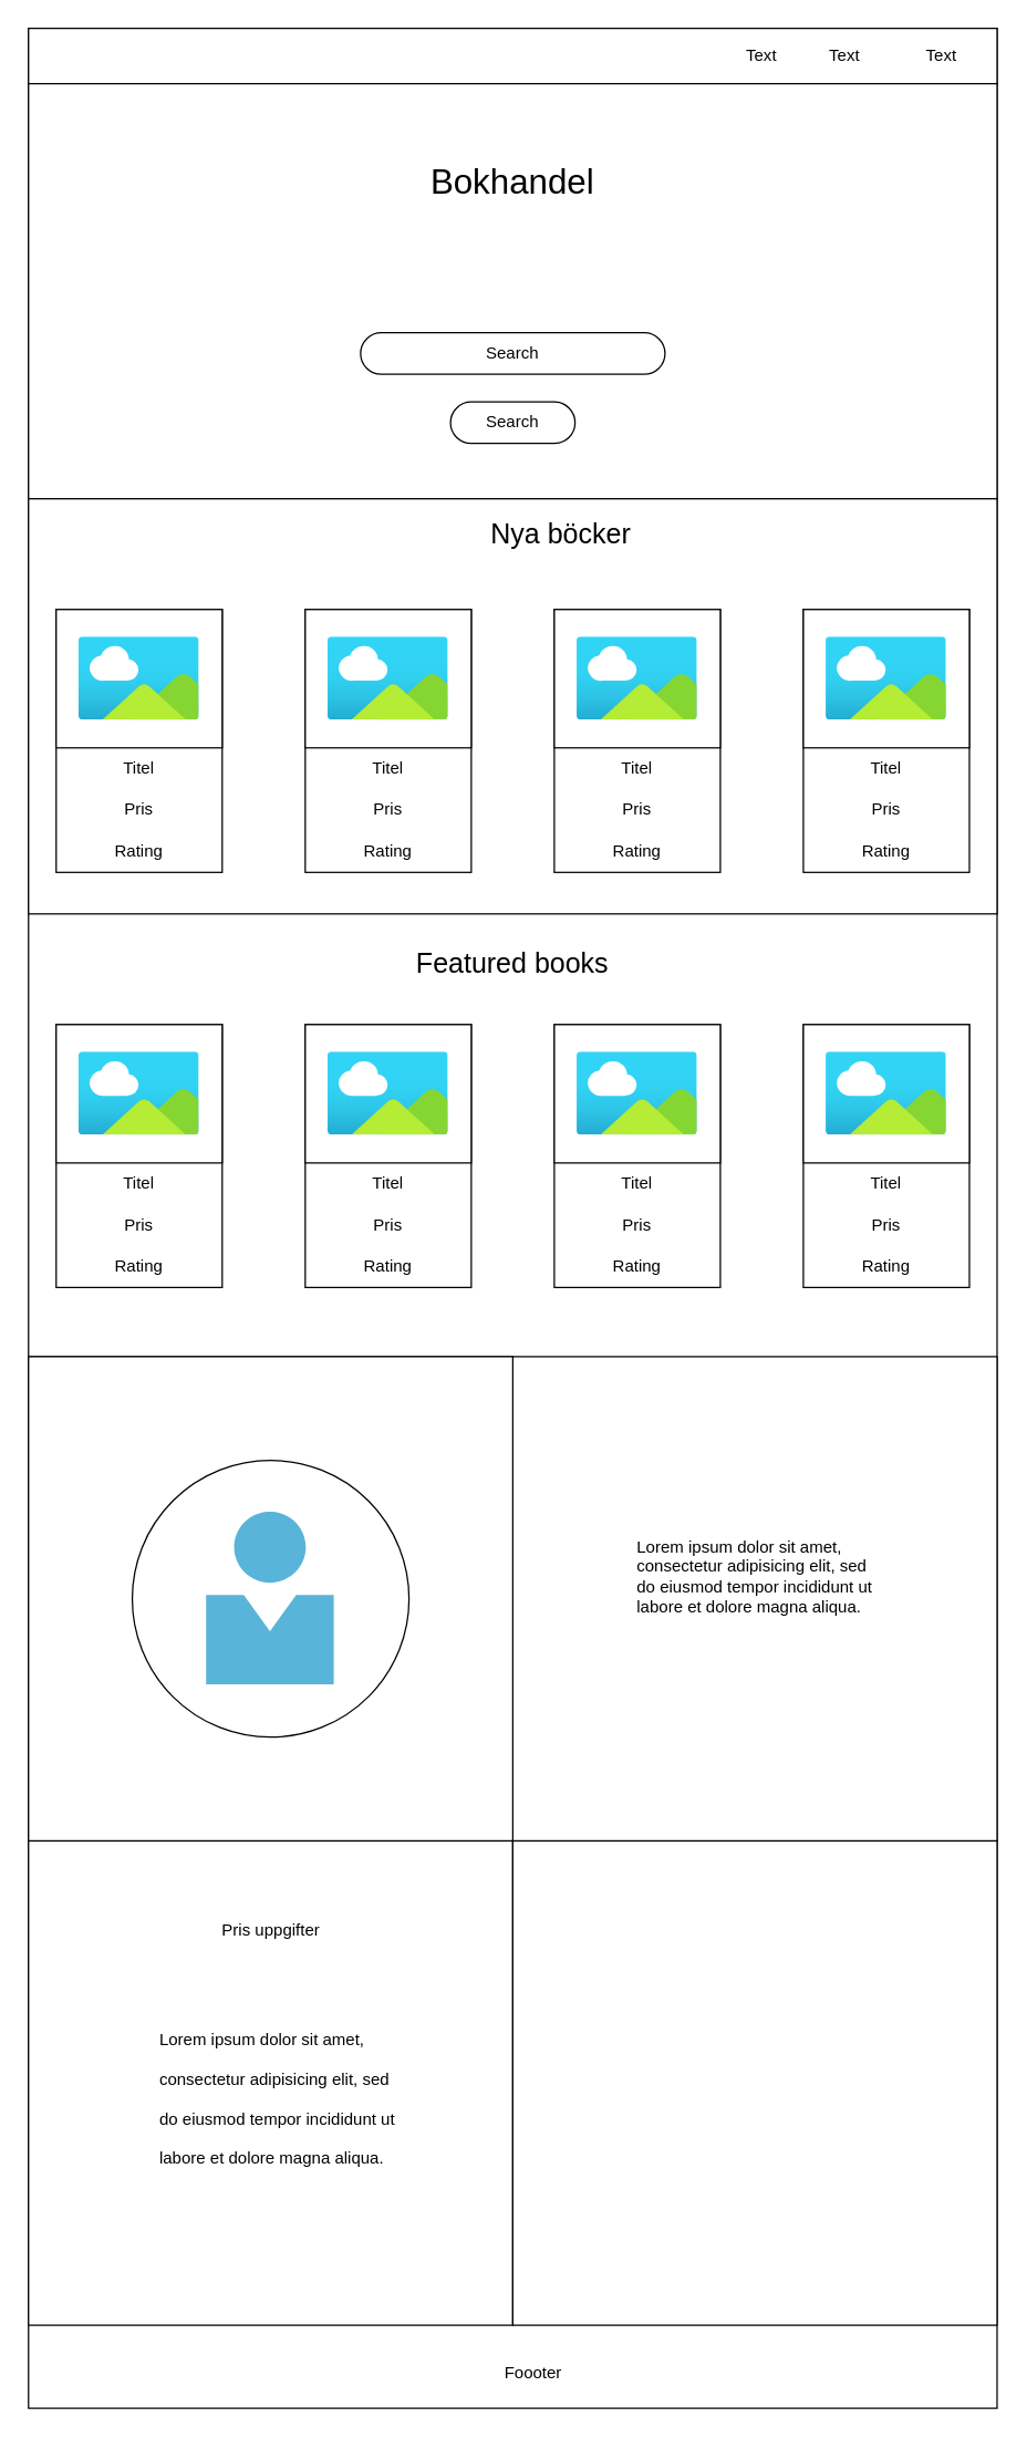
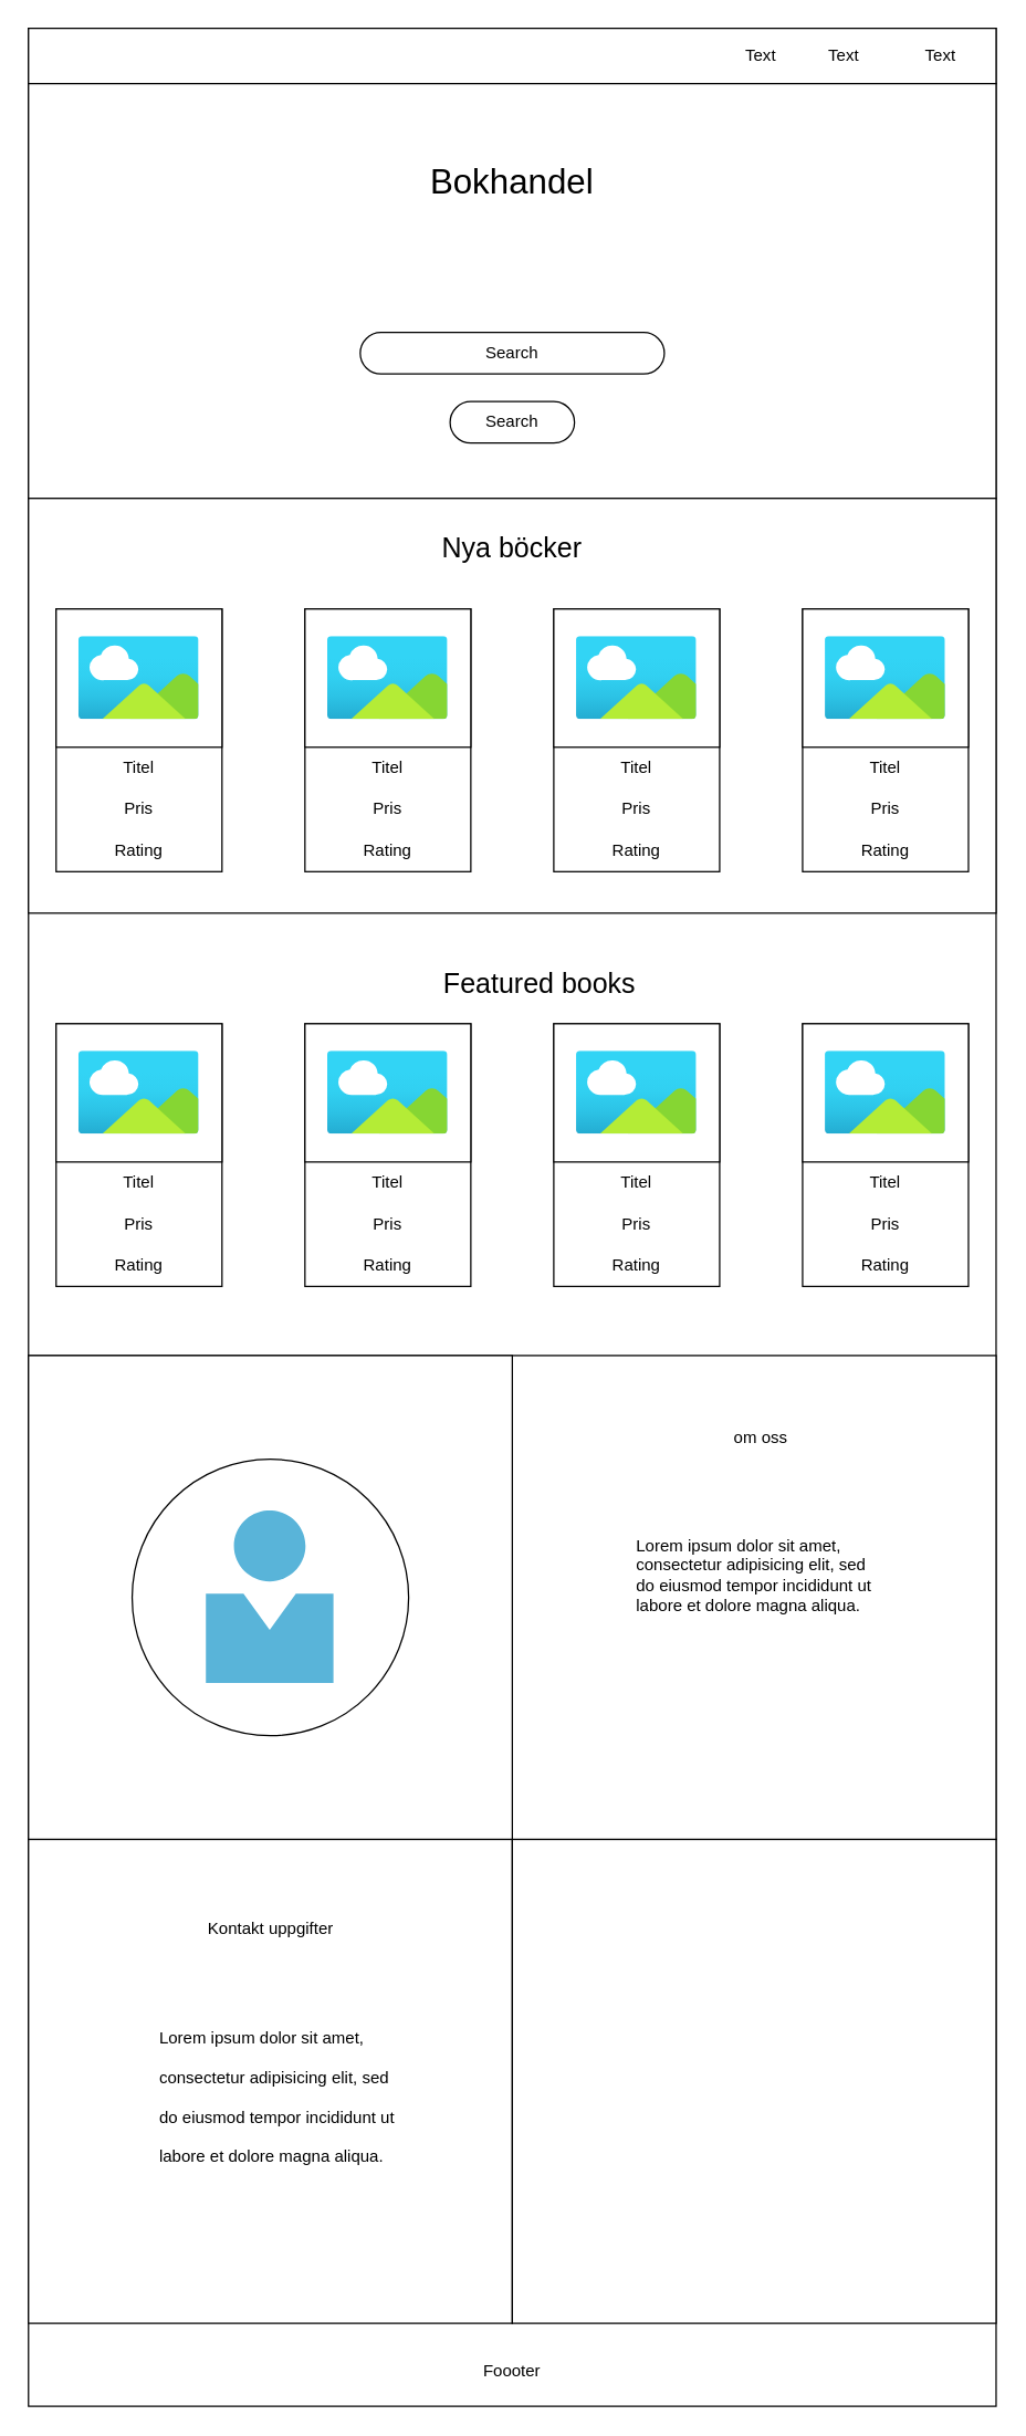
- <mxCell id="46" value="&lt;font style=&quot;font-size: 20px;&quot;&gt;Nya böcker&lt;/font&gt;" style="text;html=1;strokeColor=none;fillColor=none;align=center;verticalAlign=middle;whiteSpace=wrap;rounded=0;" parent="1" vertex="1"><mxGeometry x="345" y="370" width="120" height="30" as="geometry" /></mxCell>
+ <mxCell id="46" value="&lt;font style=&quot;font-size: 20px;&quot;&gt;Nya böcker&lt;/font&gt;" style="text;html=1;strokeColor=none;fillColor=none;align=center;verticalAlign=middle;whiteSpace=wrap;rounded=0;" parent="1" vertex="1"><mxGeometry x="310" y="380" width="120" height="30" as="geometry" /></mxCell>
- <mxCell id="47" value="&lt;font style=&quot;font-size: 20px;&quot;&gt;Featured books&lt;/font&gt;" style="text;html=1;strokeColor=none;fillColor=none;align=center;verticalAlign=middle;whiteSpace=wrap;rounded=0;" parent="1" vertex="1"><mxGeometry x="290" y="680" width="160" height="30" as="geometry" /></mxCell>
+ <mxCell id="47" value="&lt;font style=&quot;font-size: 20px;&quot;&gt;Featured books&lt;/font&gt;" style="text;html=1;strokeColor=none;fillColor=none;align=center;verticalAlign=middle;whiteSpace=wrap;rounded=0;" parent="1" vertex="1"><mxGeometry x="310" y="695" width="160" height="30" as="geometry" /></mxCell>
+ <mxCell id="71" value="om oss" style="text;html=1;strokeColor=none;fillColor=none;align=center;verticalAlign=middle;whiteSpace=wrap;rounded=0;" parent="1" vertex="1"><mxGeometry x="520" y="1025" width="60" height="30" as="geometry" /></mxCell>
- <mxCell id="76" value="Pris uppgifter" style="text;html=1;strokeColor=none;fillColor=none;align=center;verticalAlign=middle;whiteSpace=wrap;rounded=0;" parent="1" vertex="1"><mxGeometry x="147.5" y="1380" width="95" height="30" as="geometry" /></mxCell>
+ <mxCell id="76" value="Kontakt uppgifter" style="text;html=1;strokeColor=none;fillColor=none;align=center;verticalAlign=middle;whiteSpace=wrap;rounded=0;" parent="1" vertex="1"><mxGeometry x="147.5" y="1380" width="95" height="30" as="geometry" /></mxCell>
- <mxCell id="80" value="Foooter" style="text;html=1;strokeColor=none;fillColor=none;align=center;verticalAlign=middle;whiteSpace=wrap;rounded=0;" parent="1" vertex="1"><mxGeometry x="355" y="1700" width="60" height="30" as="geometry" /></mxCell>
+ <mxCell id="80" value="Foooter" style="text;html=1;strokeColor=none;fillColor=none;align=center;verticalAlign=middle;whiteSpace=wrap;rounded=0;" parent="1" vertex="1"><mxGeometry x="340" y="1700" width="60" height="30" as="geometry" /></mxCell>
